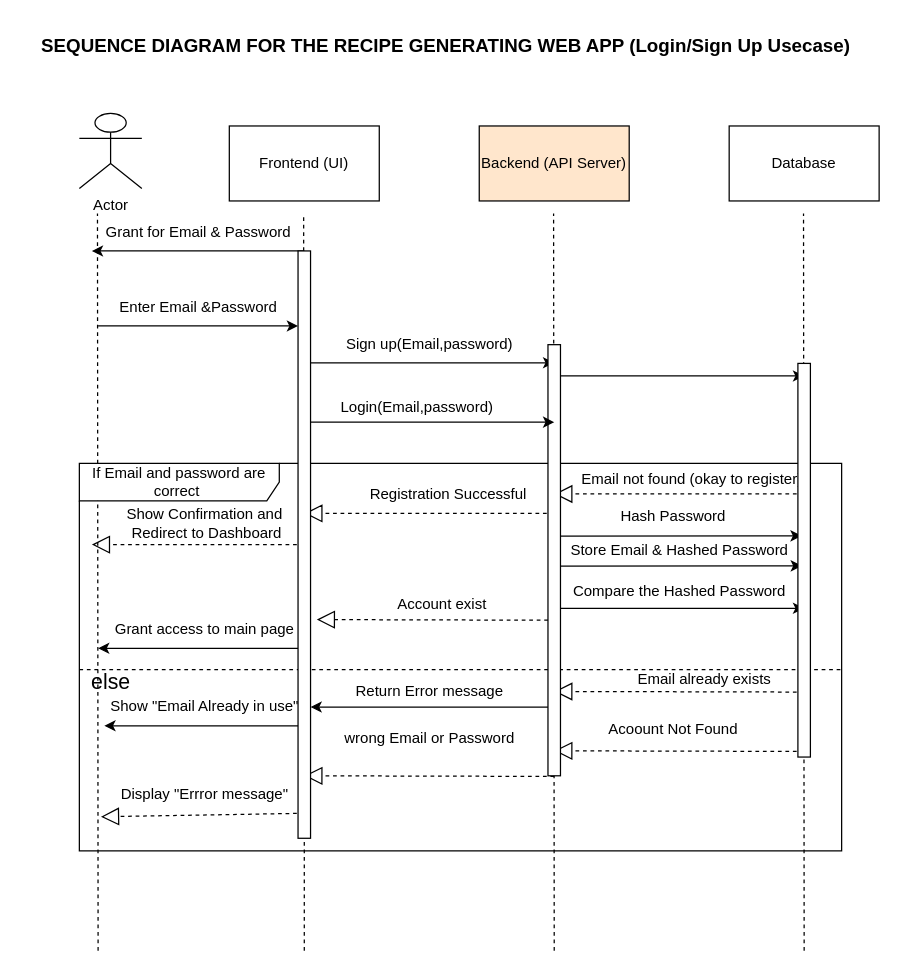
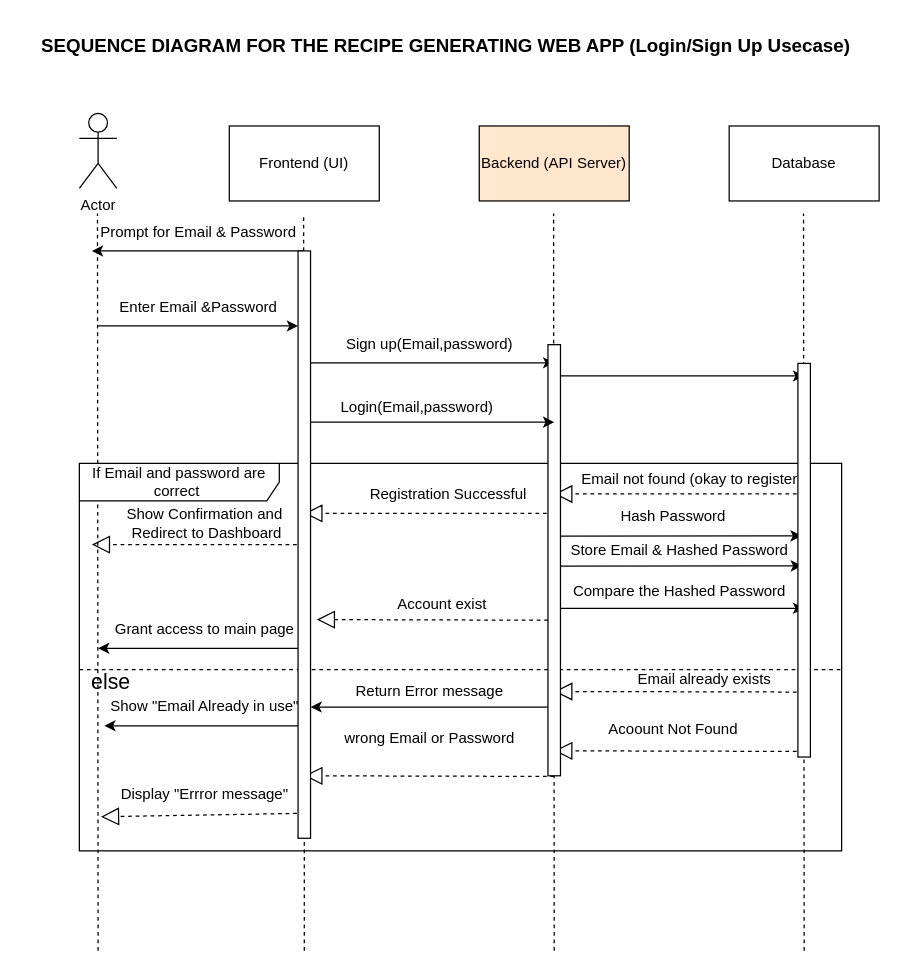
- <mxCell id="2" value="Actor" style="shape=umlActor;verticalLabelPosition=bottom;verticalAlign=top;html=1;outlineConnect=0;" vertex="1" parent="1"><mxGeometry x="63" y="90" width="50" height="60" as="geometry" /></mxCell>
+ <mxCell id="2" value="Actor" style="shape=umlActor;verticalLabelPosition=bottom;verticalAlign=top;html=1;outlineConnect=0;" vertex="1" parent="1"><mxGeometry x="63" y="90" width="30" height="60" as="geometry" /></mxCell>
- <mxCell id="51" value="Grant for Email &amp;amp; Password" style="text;html=1;align=center;verticalAlign=middle;resizable=0;points=[];autosize=1;strokeColor=none;fillColor=none;" vertex="1" parent="1"><mxGeometry x="68" y="170" width="180" height="30" as="geometry" /></mxCell>
+ <mxCell id="51" value="Prompt for Email &amp;amp; Password" style="text;html=1;align=center;verticalAlign=middle;resizable=0;points=[];autosize=1;strokeColor=none;fillColor=none;" vertex="1" parent="1"><mxGeometry x="68" y="170" width="180" height="30" as="geometry" /></mxCell>
